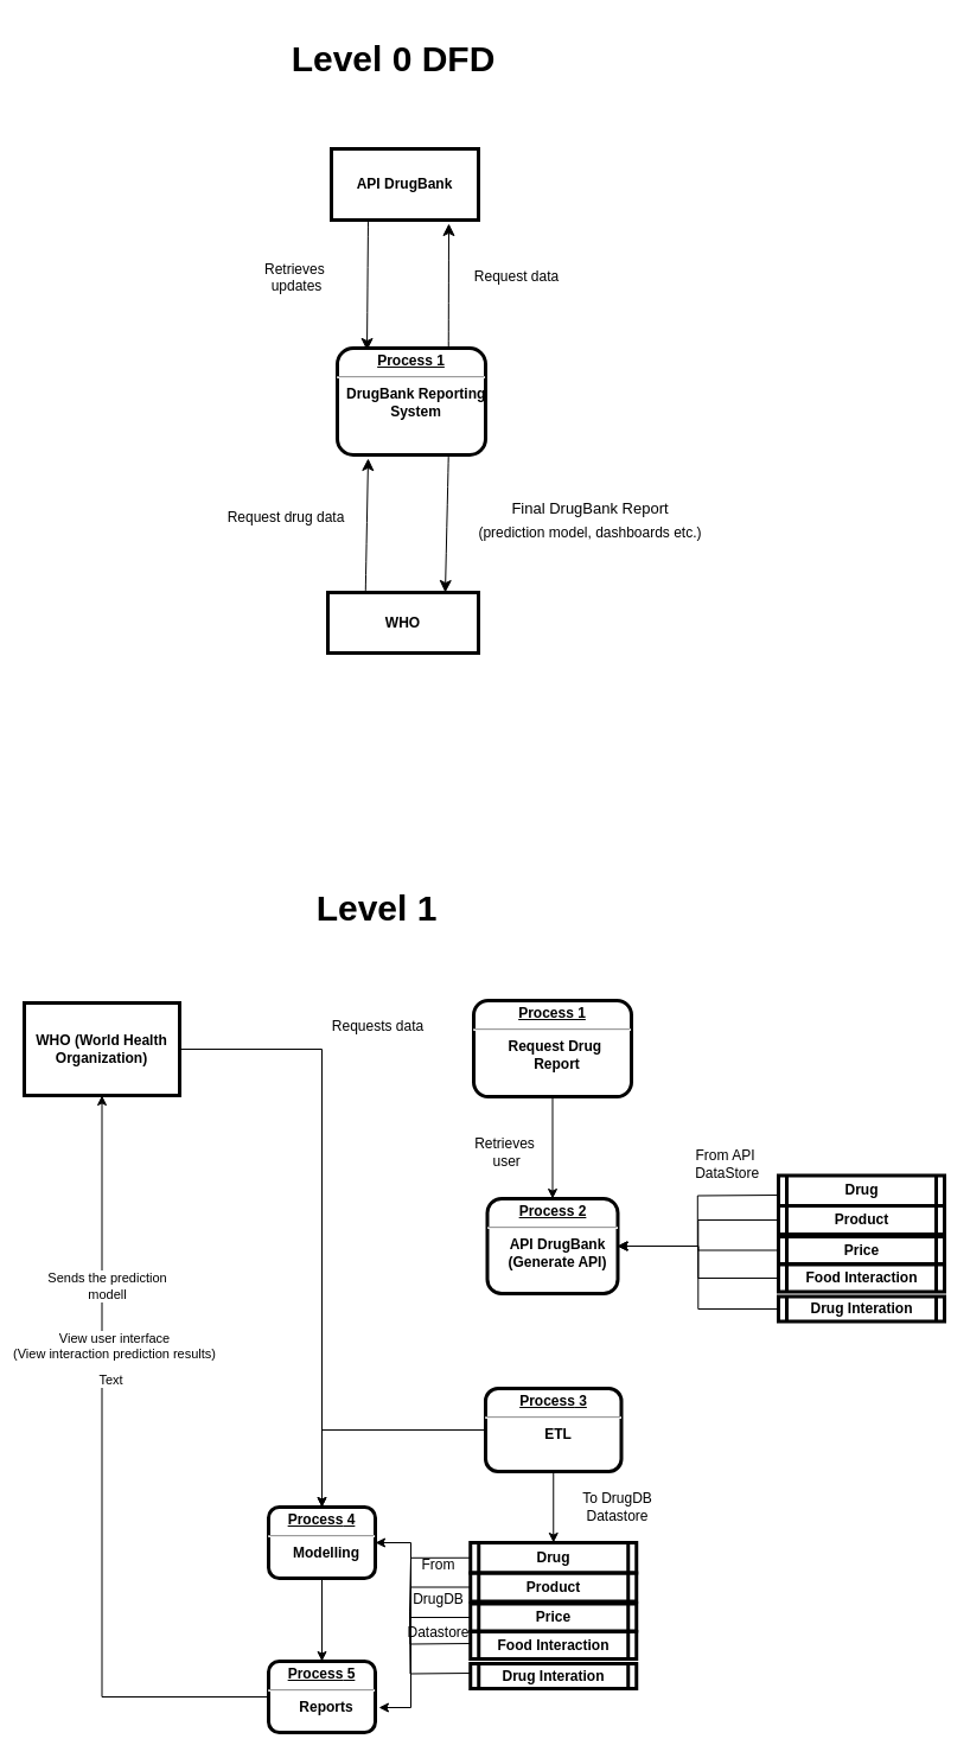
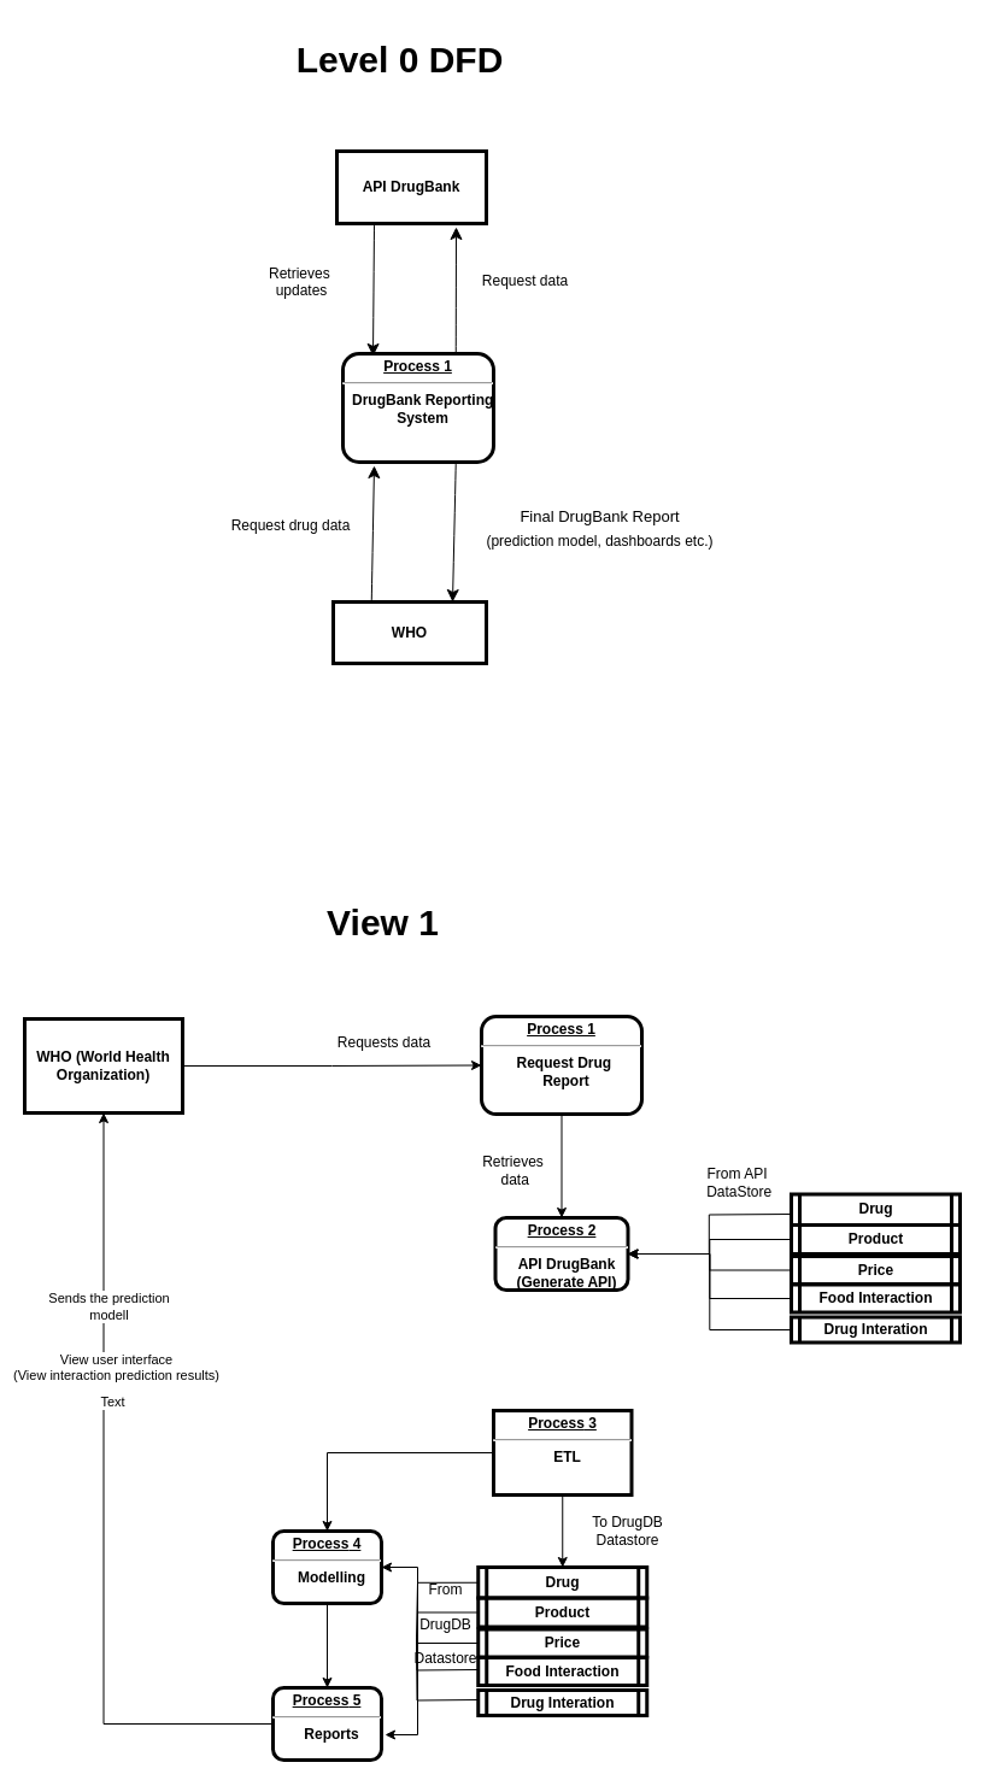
- <mxCell id="2" value="&lt;font style=&quot;font-size: 30px;&quot;&gt;Level 1&lt;/font&gt;" style="text;strokeColor=none;fillColor=none;html=1;align=center;verticalAlign=middle;whiteSpace=wrap;rounded=0;fontSize=16;fontStyle=1" parent="1" vertex="1"><mxGeometry x="249" y="740" width="137" height="49" as="geometry" /></mxCell>
+ <mxCell id="2" value="&lt;font style=&quot;font-size: 30px;&quot;&gt;View 1&lt;/font&gt;" style="text;strokeColor=none;fillColor=none;html=1;align=center;verticalAlign=middle;whiteSpace=wrap;rounded=0;fontSize=16;fontStyle=1" parent="1" vertex="1"><mxGeometry x="249" y="740" width="137" height="49" as="geometry" /></mxCell>
- <mxCell id="20" value="Retrieves &lt;br&gt;&amp;nbsp;user" style="text;html=1;align=center;verticalAlign=middle;resizable=0;points=[];autosize=1;strokeColor=none;fillColor=none;" parent="1" vertex="1"><mxGeometry x="390" y="950.5" width="70" height="40" as="geometry" /></mxCell>
+ <mxCell id="20" value="Retrieves &lt;br&gt;&amp;nbsp;data" style="text;html=1;align=center;verticalAlign=middle;resizable=0;points=[];autosize=1;strokeColor=none;fillColor=none;" parent="1" vertex="1"><mxGeometry x="390" y="950.5" width="70" height="40" as="geometry" /></mxCell>
- <mxCell id="17" style="edgeStyle=orthogonalEdgeStyle;rounded=0;orthogonalLoop=1;jettySize=auto;html=1;exitX=1;exitY=0.5;exitDx=0;exitDy=0;" parent="1" source="18" target="40" edge="1"><mxGeometry relative="1" as="geometry" /></mxCell>
+ <mxCell id="17" style="edgeStyle=orthogonalEdgeStyle;rounded=0;orthogonalLoop=1;jettySize=auto;html=1;exitX=1;exitY=0.5;exitDx=0;exitDy=0;entryX=0;entryY=0.5;entryDx=0;entryDy=0;" parent="1" source="18" target="16" edge="1"><mxGeometry relative="1" as="geometry" /></mxCell>
- <mxCell id="13" value="&lt;p style=&quot;margin: 0px; margin-top: 4px; text-align: center; text-decoration: underline;&quot;&gt;&lt;strong&gt;Process 2&lt;br&gt;&lt;/strong&gt;&lt;/p&gt;&lt;hr&gt;&lt;p style=&quot;margin: 0px; margin-left: 8px;&quot;&gt;&lt;span style=&quot;text-wrap: wrap; background-color: initial;&quot;&gt;API DrugBank (&lt;/span&gt;Generate API)&lt;/p&gt;" style="verticalAlign=middle;align=center;overflow=fill;fontSize=12;fontFamily=Helvetica;html=1;rounded=1;fontStyle=1;strokeWidth=3;fillColor=default;" parent="1" vertex="1"><mxGeometry x="410.5" y="1010" width="110" height="80" as="geometry" /></mxCell>
+ <mxCell id="13" value="&lt;p style=&quot;margin: 0px; margin-top: 4px; text-align: center; text-decoration: underline;&quot;&gt;&lt;strong&gt;Process 2&lt;br&gt;&lt;/strong&gt;&lt;/p&gt;&lt;hr&gt;&lt;p style=&quot;margin: 0px; margin-left: 8px;&quot;&gt;&lt;span style=&quot;text-wrap: wrap; background-color: initial;&quot;&gt;API DrugBank (&lt;/span&gt;Generate API)&lt;/p&gt;" style="verticalAlign=middle;align=center;overflow=fill;fontSize=12;fontFamily=Helvetica;html=1;rounded=1;fontStyle=1;strokeWidth=3;fillColor=default;" parent="1" vertex="1"><mxGeometry x="410.5" y="1010" width="110" height="60" as="geometry" /></mxCell>
- <mxCell id="14" value="&lt;p style=&quot;margin: 0px; margin-top: 4px; text-align: center; text-decoration: underline;&quot;&gt;&lt;strong&gt;&lt;strong&gt;Process&lt;/strong&gt; 3&lt;br&gt;&lt;/strong&gt;&lt;/p&gt;&lt;hr&gt;&lt;p style=&quot;margin: 0px; margin-left: 8px;&quot;&gt;ETL&lt;/p&gt;" style="verticalAlign=middle;align=center;overflow=fill;fontSize=12;fontFamily=Helvetica;html=1;rounded=1;fontStyle=1;strokeWidth=3;fillColor=default;" parent="1" vertex="1"><mxGeometry x="409" y="1170" width="114.5" height="70" as="geometry" /></mxCell>
+ <mxCell id="14" value="&lt;p style=&quot;margin: 0px; margin-top: 4px; text-align: center; text-decoration: underline;&quot;&gt;&lt;strong&gt;&lt;strong&gt;Process&lt;/strong&gt; 3&lt;br&gt;&lt;/strong&gt;&lt;/p&gt;&lt;hr&gt;&lt;p style=&quot;margin: 0px; margin-left: 8px;&quot;&gt;ETL&lt;/p&gt;" style="verticalAlign=middle;align=center;overflow=fill;fontSize=12;fontFamily=Helvetica;html=1;fontStyle=1;strokeWidth=3;fillColor=default;rounded=0;" parent="1" vertex="1"><mxGeometry x="409" y="1170" width="114.5" height="70" as="geometry" /></mxCell>
